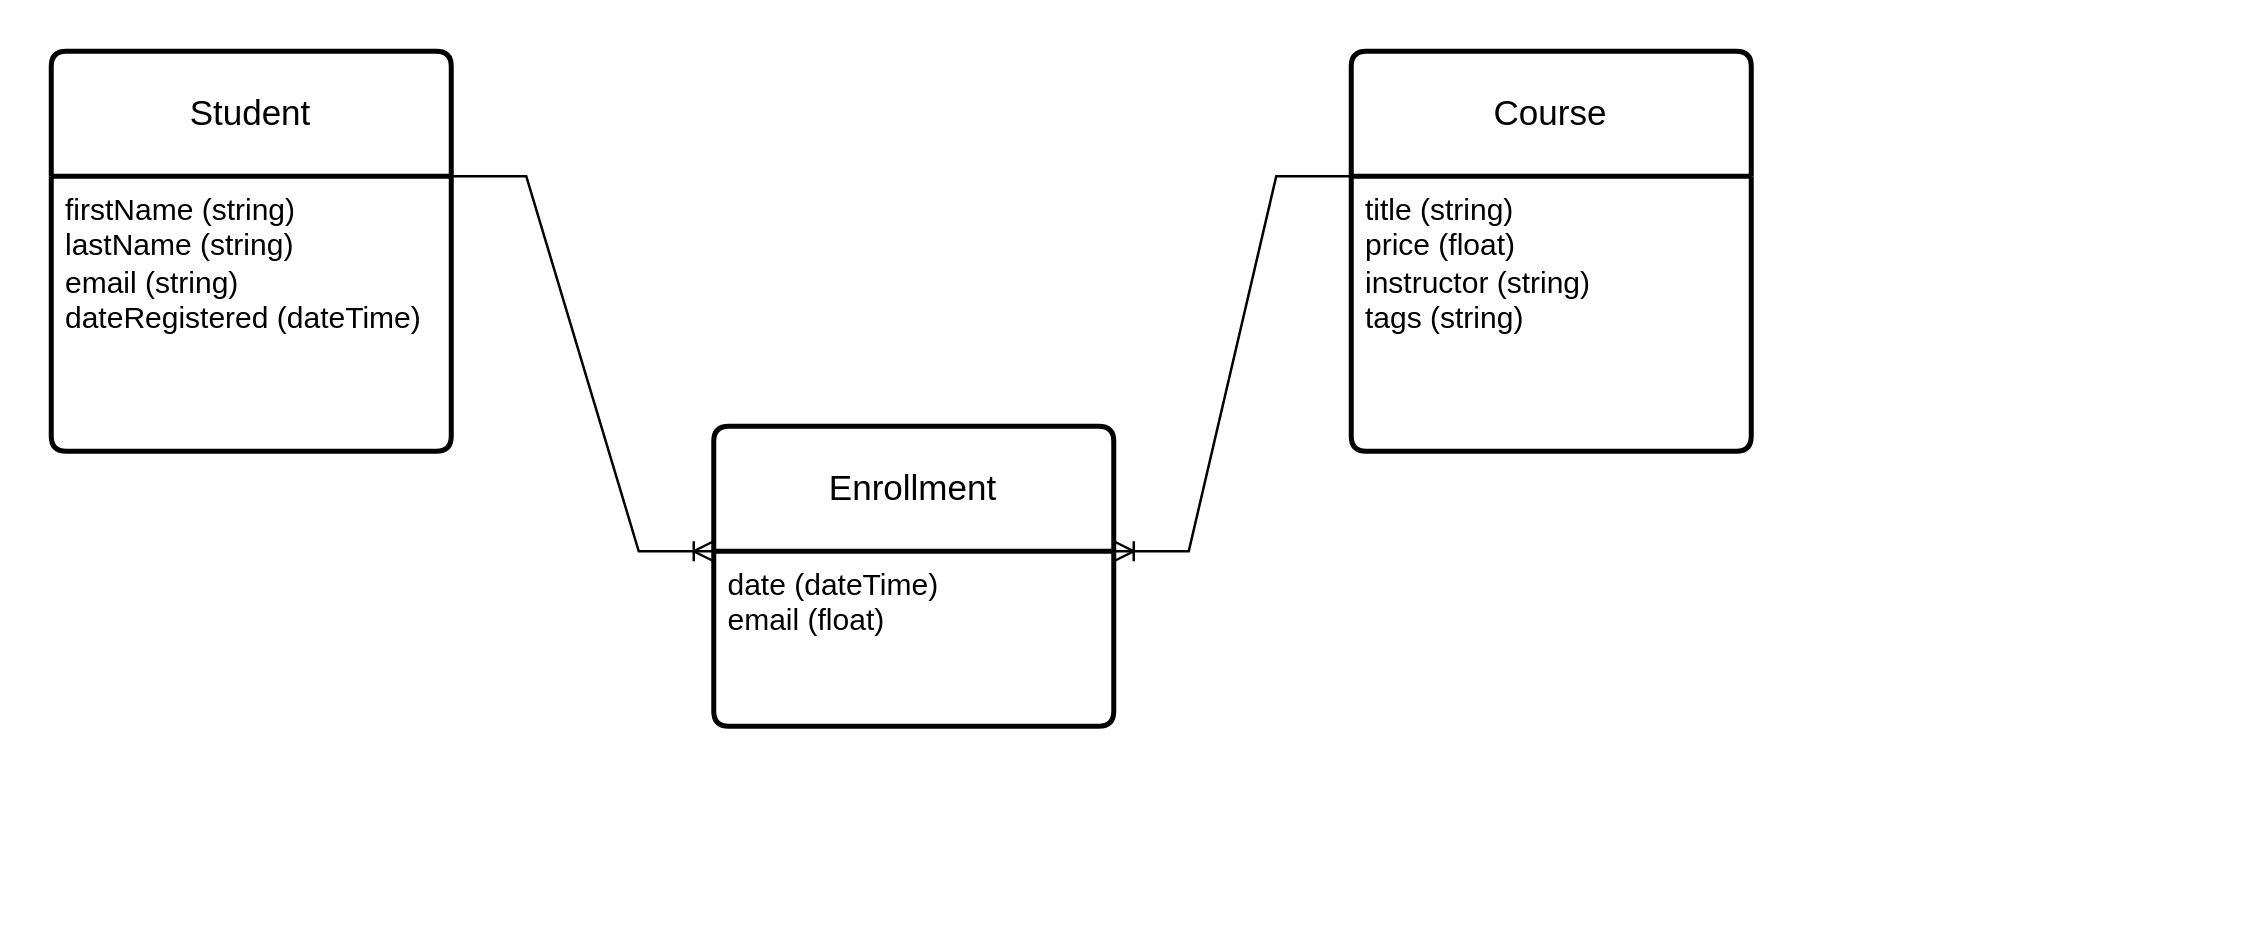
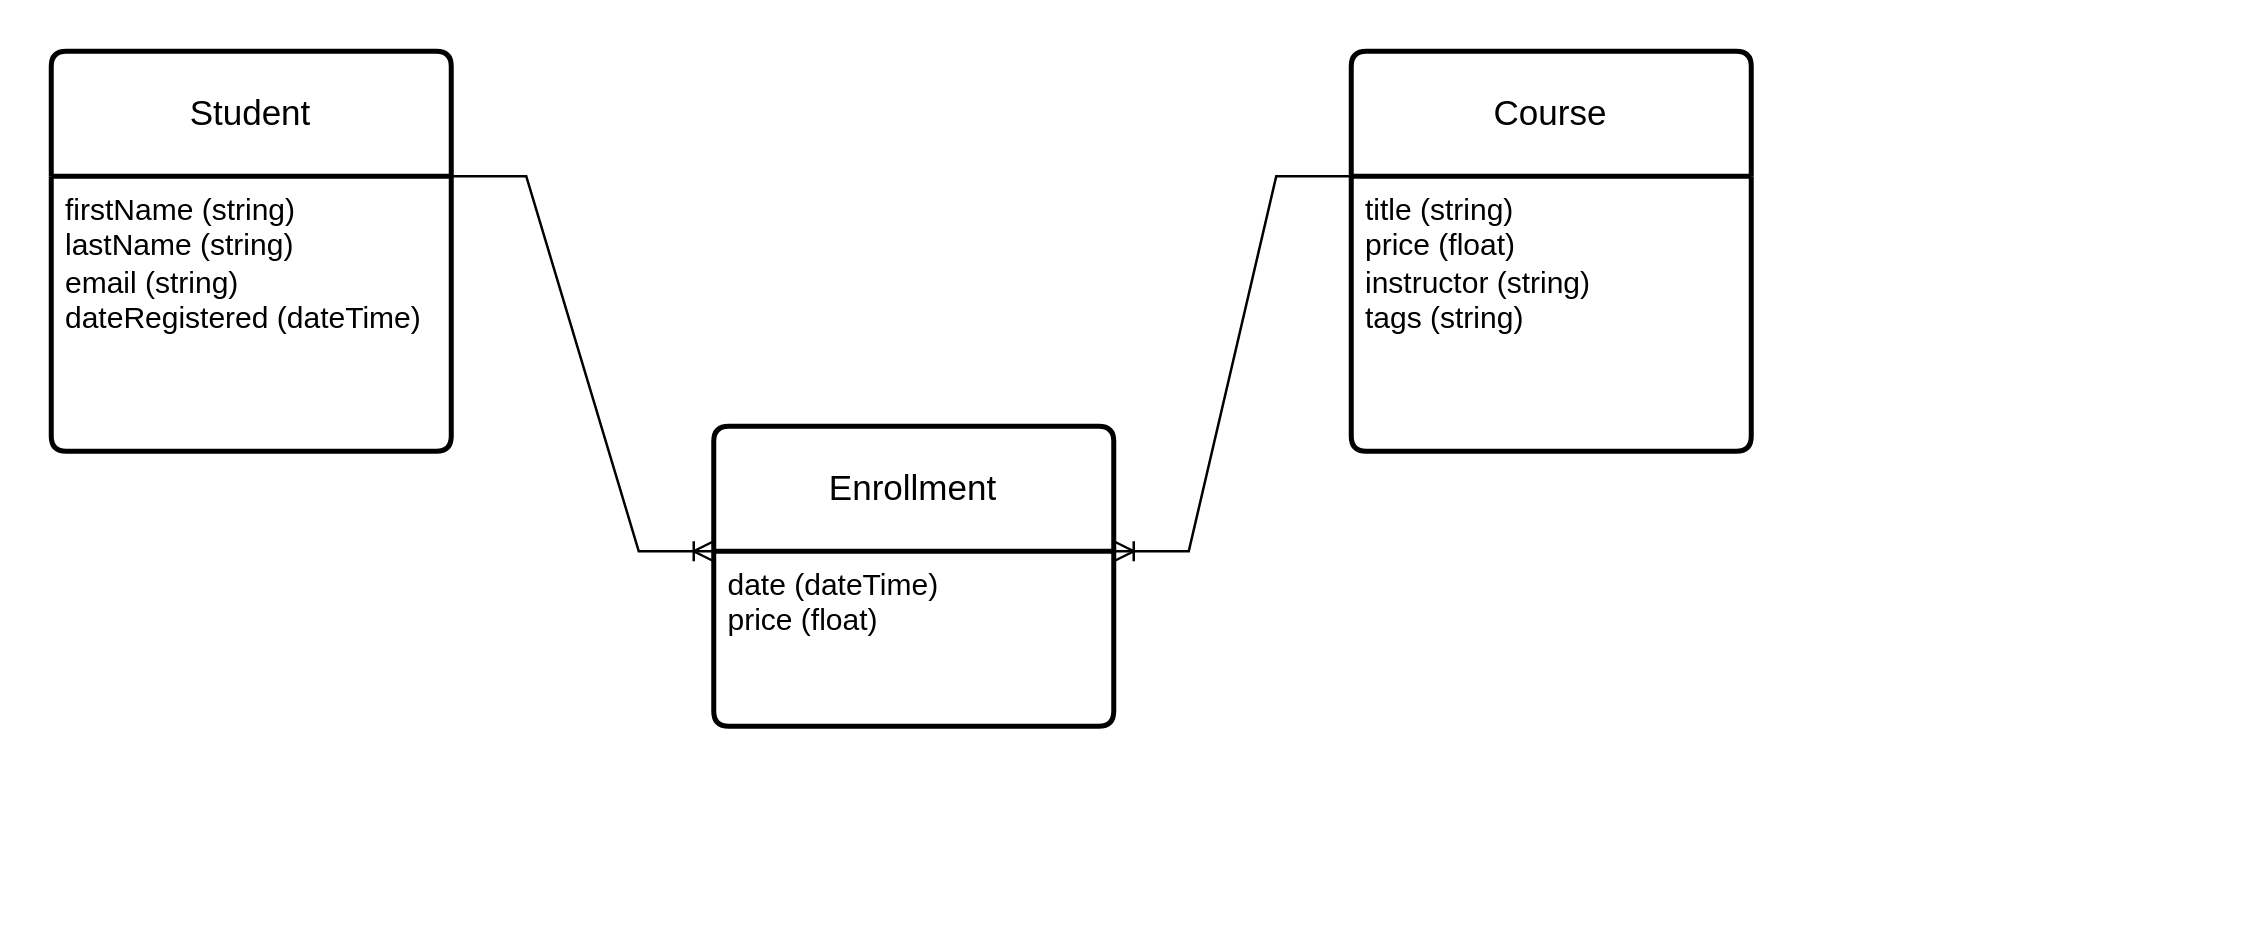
- <mxCell id="7" value="date (dateTime)&lt;div&gt;email (float)&lt;/div&gt;" style="align=left;strokeColor=none;fillColor=none;spacingLeft=4;spacingRight=4;fontSize=12;verticalAlign=top;resizable=0;rotatable=0;part=1;html=1;whiteSpace=wrap;" vertex="1" parent="6"><mxGeometry y="50" width="160" height="70" as="geometry" /></mxCell>
+ <mxCell id="7" value="date (dateTime)&lt;div&gt;price (float)&lt;/div&gt;" style="align=left;strokeColor=none;fillColor=none;spacingLeft=4;spacingRight=4;fontSize=12;verticalAlign=top;resizable=0;rotatable=0;part=1;html=1;whiteSpace=wrap;" vertex="1" parent="6"><mxGeometry y="50" width="160" height="70" as="geometry" /></mxCell>
